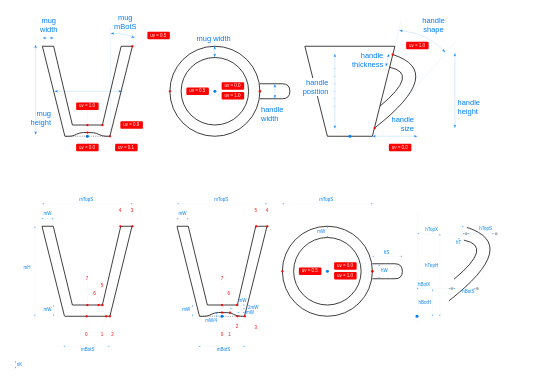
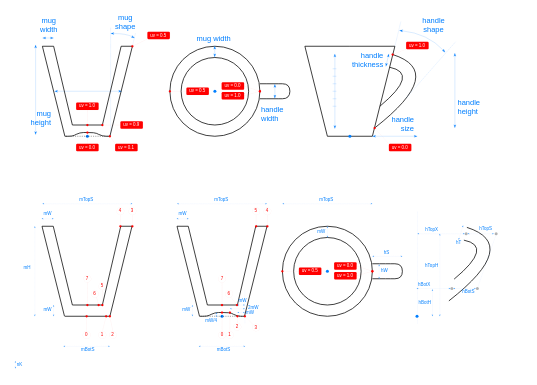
- <mxCell id="11" value="&lt;div style=&quot;&quot;&gt;&lt;span style=&quot;background-color: initial;&quot;&gt;mug mBotS&lt;/span&gt;&lt;/div&gt;" style="text;html=1;align=center;verticalAlign=bottom;whiteSpace=wrap;rounded=0;fontSize=10;fontColor=#007FFF;allowArrows=0;connectable=0;spacingLeft=2;spacingTop=2;spacingBottom=2;spacingRight=2;" parent="1" vertex="1"><mxGeometry x="147" y="21" width="40" height="25" as="geometry" /></mxCell>
+ <mxCell id="11" value="&lt;div style=&quot;&quot;&gt;&lt;span style=&quot;background-color: initial;&quot;&gt;mug shape&lt;/span&gt;&lt;/div&gt;" style="text;html=1;align=center;verticalAlign=bottom;whiteSpace=wrap;rounded=0;fontSize=10;fontColor=#007FFF;allowArrows=0;connectable=0;spacingLeft=2;spacingTop=2;spacingBottom=2;spacingRight=2;" parent="1" vertex="1"><mxGeometry x="147" y="21" width="40" height="25" as="geometry" /></mxCell>
- <mxCell id="21" value="&lt;div style=&quot;&quot;&gt;&lt;span style=&quot;&quot;&gt;handle&lt;/span&gt;&lt;/div&gt;&lt;div style=&quot;&quot;&gt;&lt;span style=&quot;&quot;&gt;position&lt;/span&gt;&lt;/div&gt;" style="text;html=1;align=right;verticalAlign=middle;whiteSpace=wrap;rounded=0;fontSize=10;fontColor=#007FFF;allowArrows=0;connectable=0;spacingLeft=2;spacingTop=2;spacingBottom=2;spacingRight=2;labelBackgroundColor=default;" parent="1" vertex="1"><mxGeometry x="392" y="95" width="50" height="40" as="geometry" /></mxCell>
